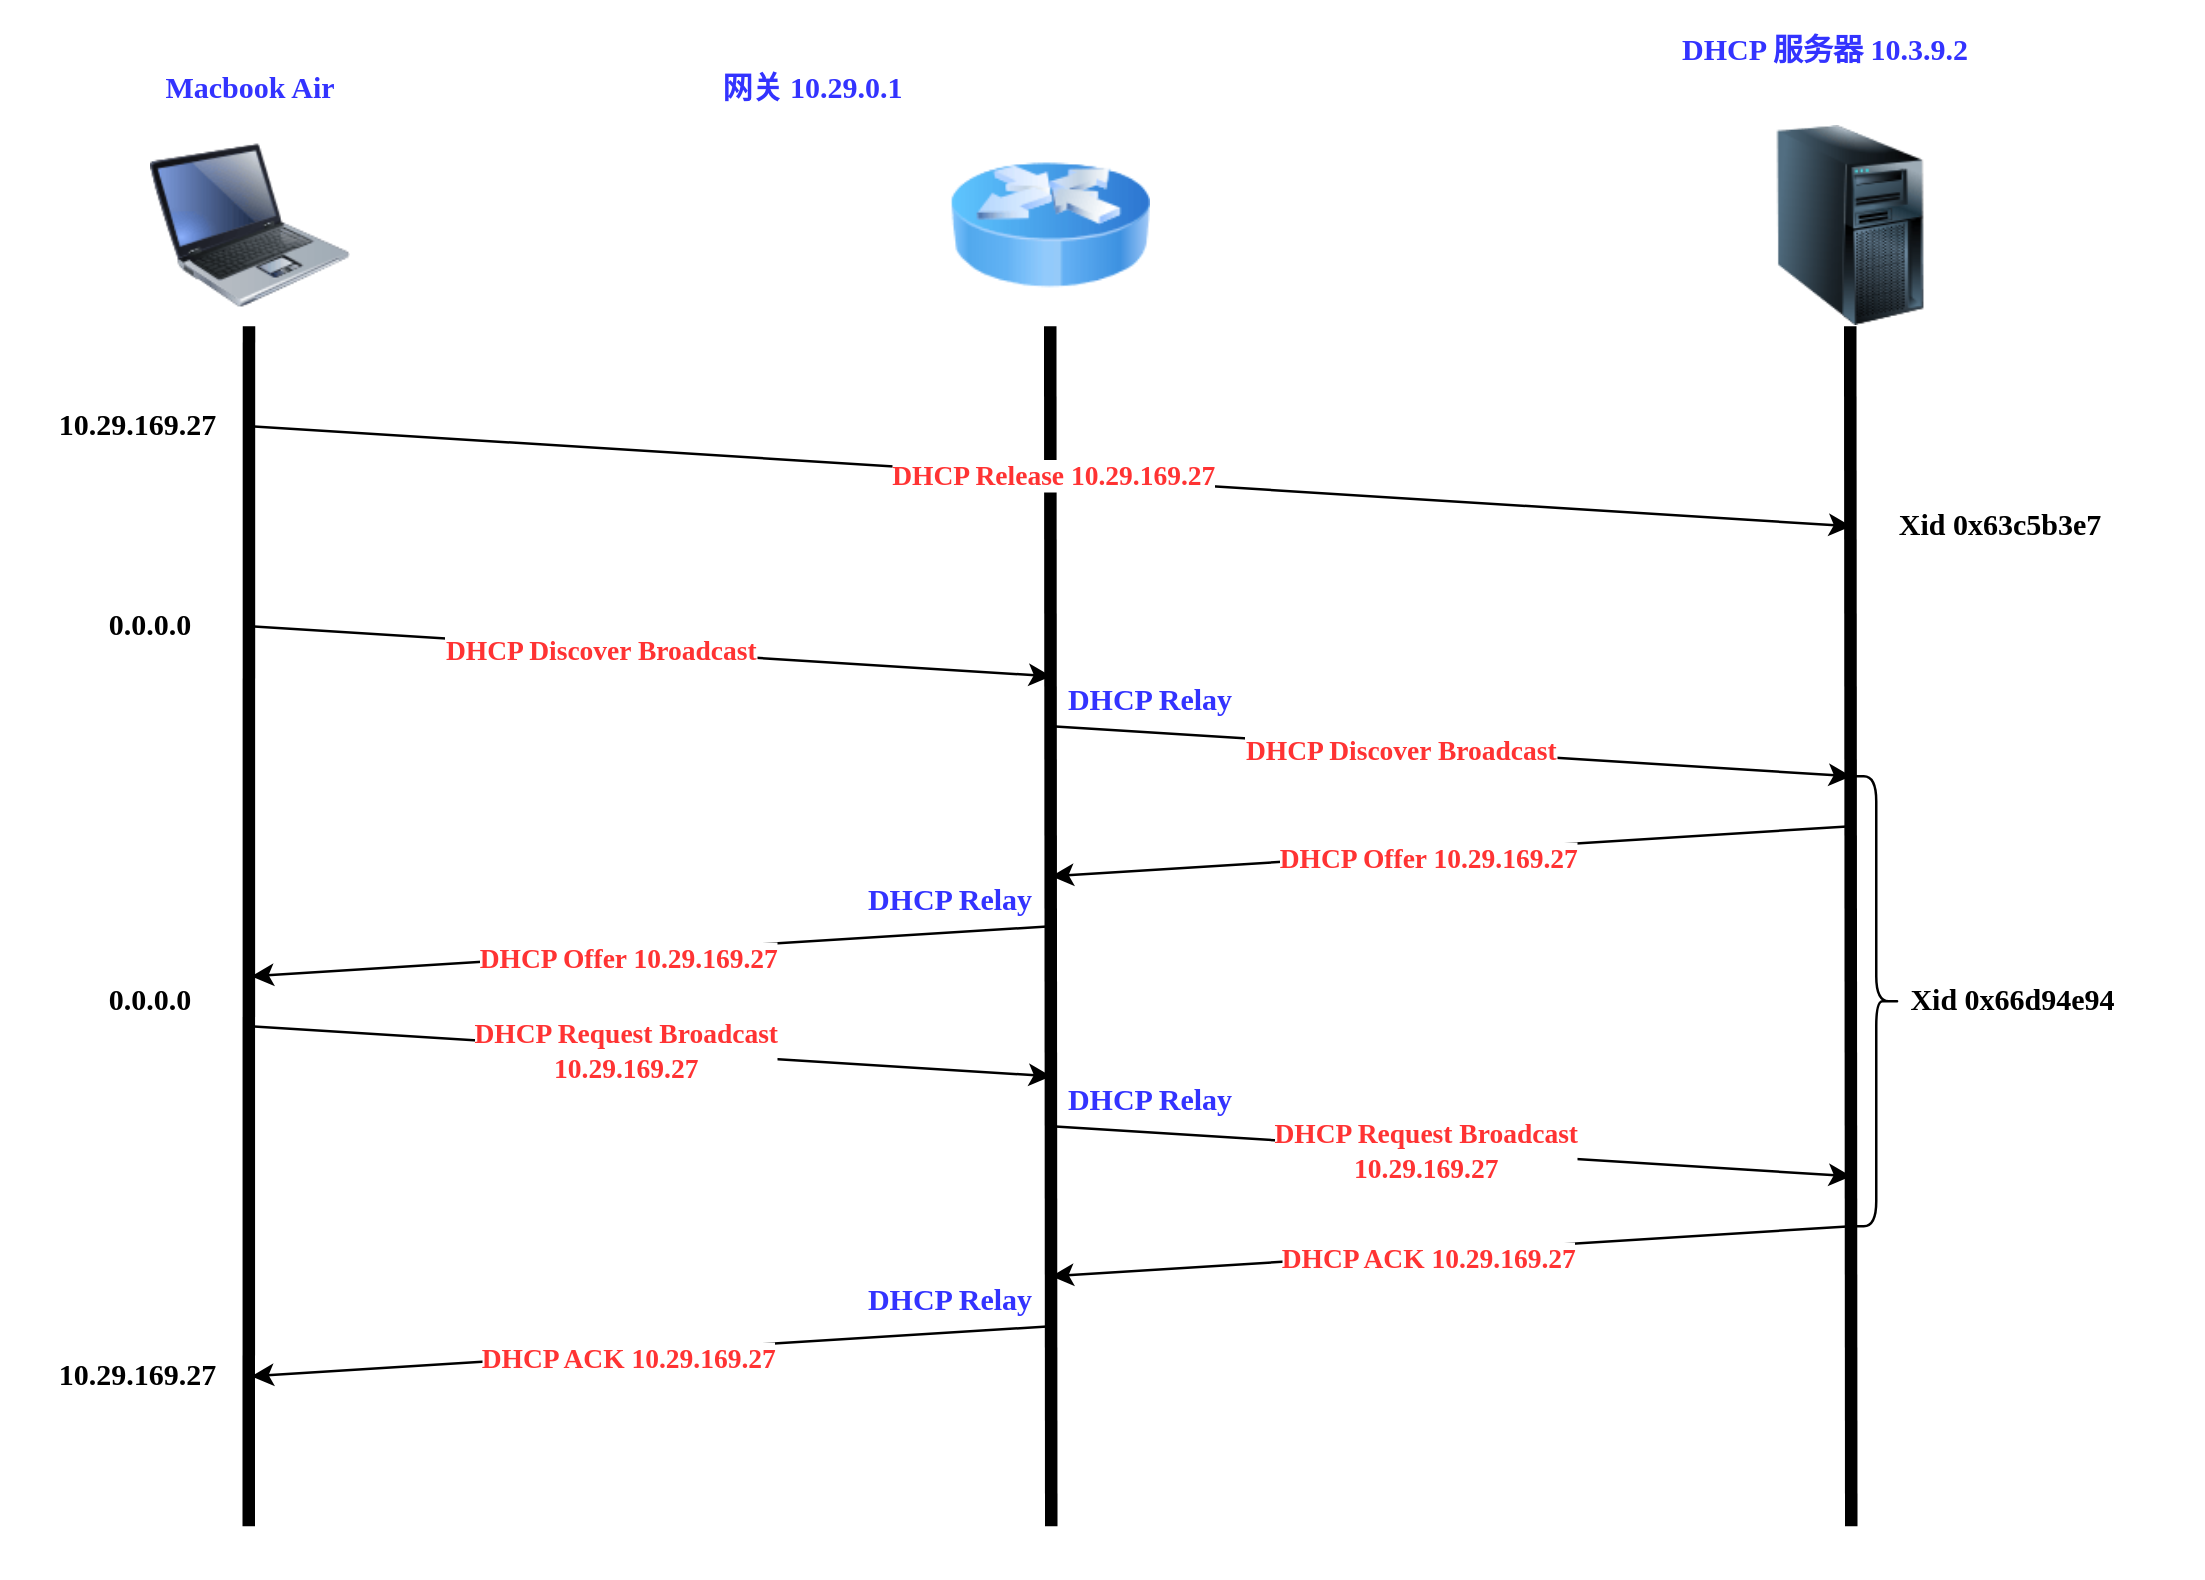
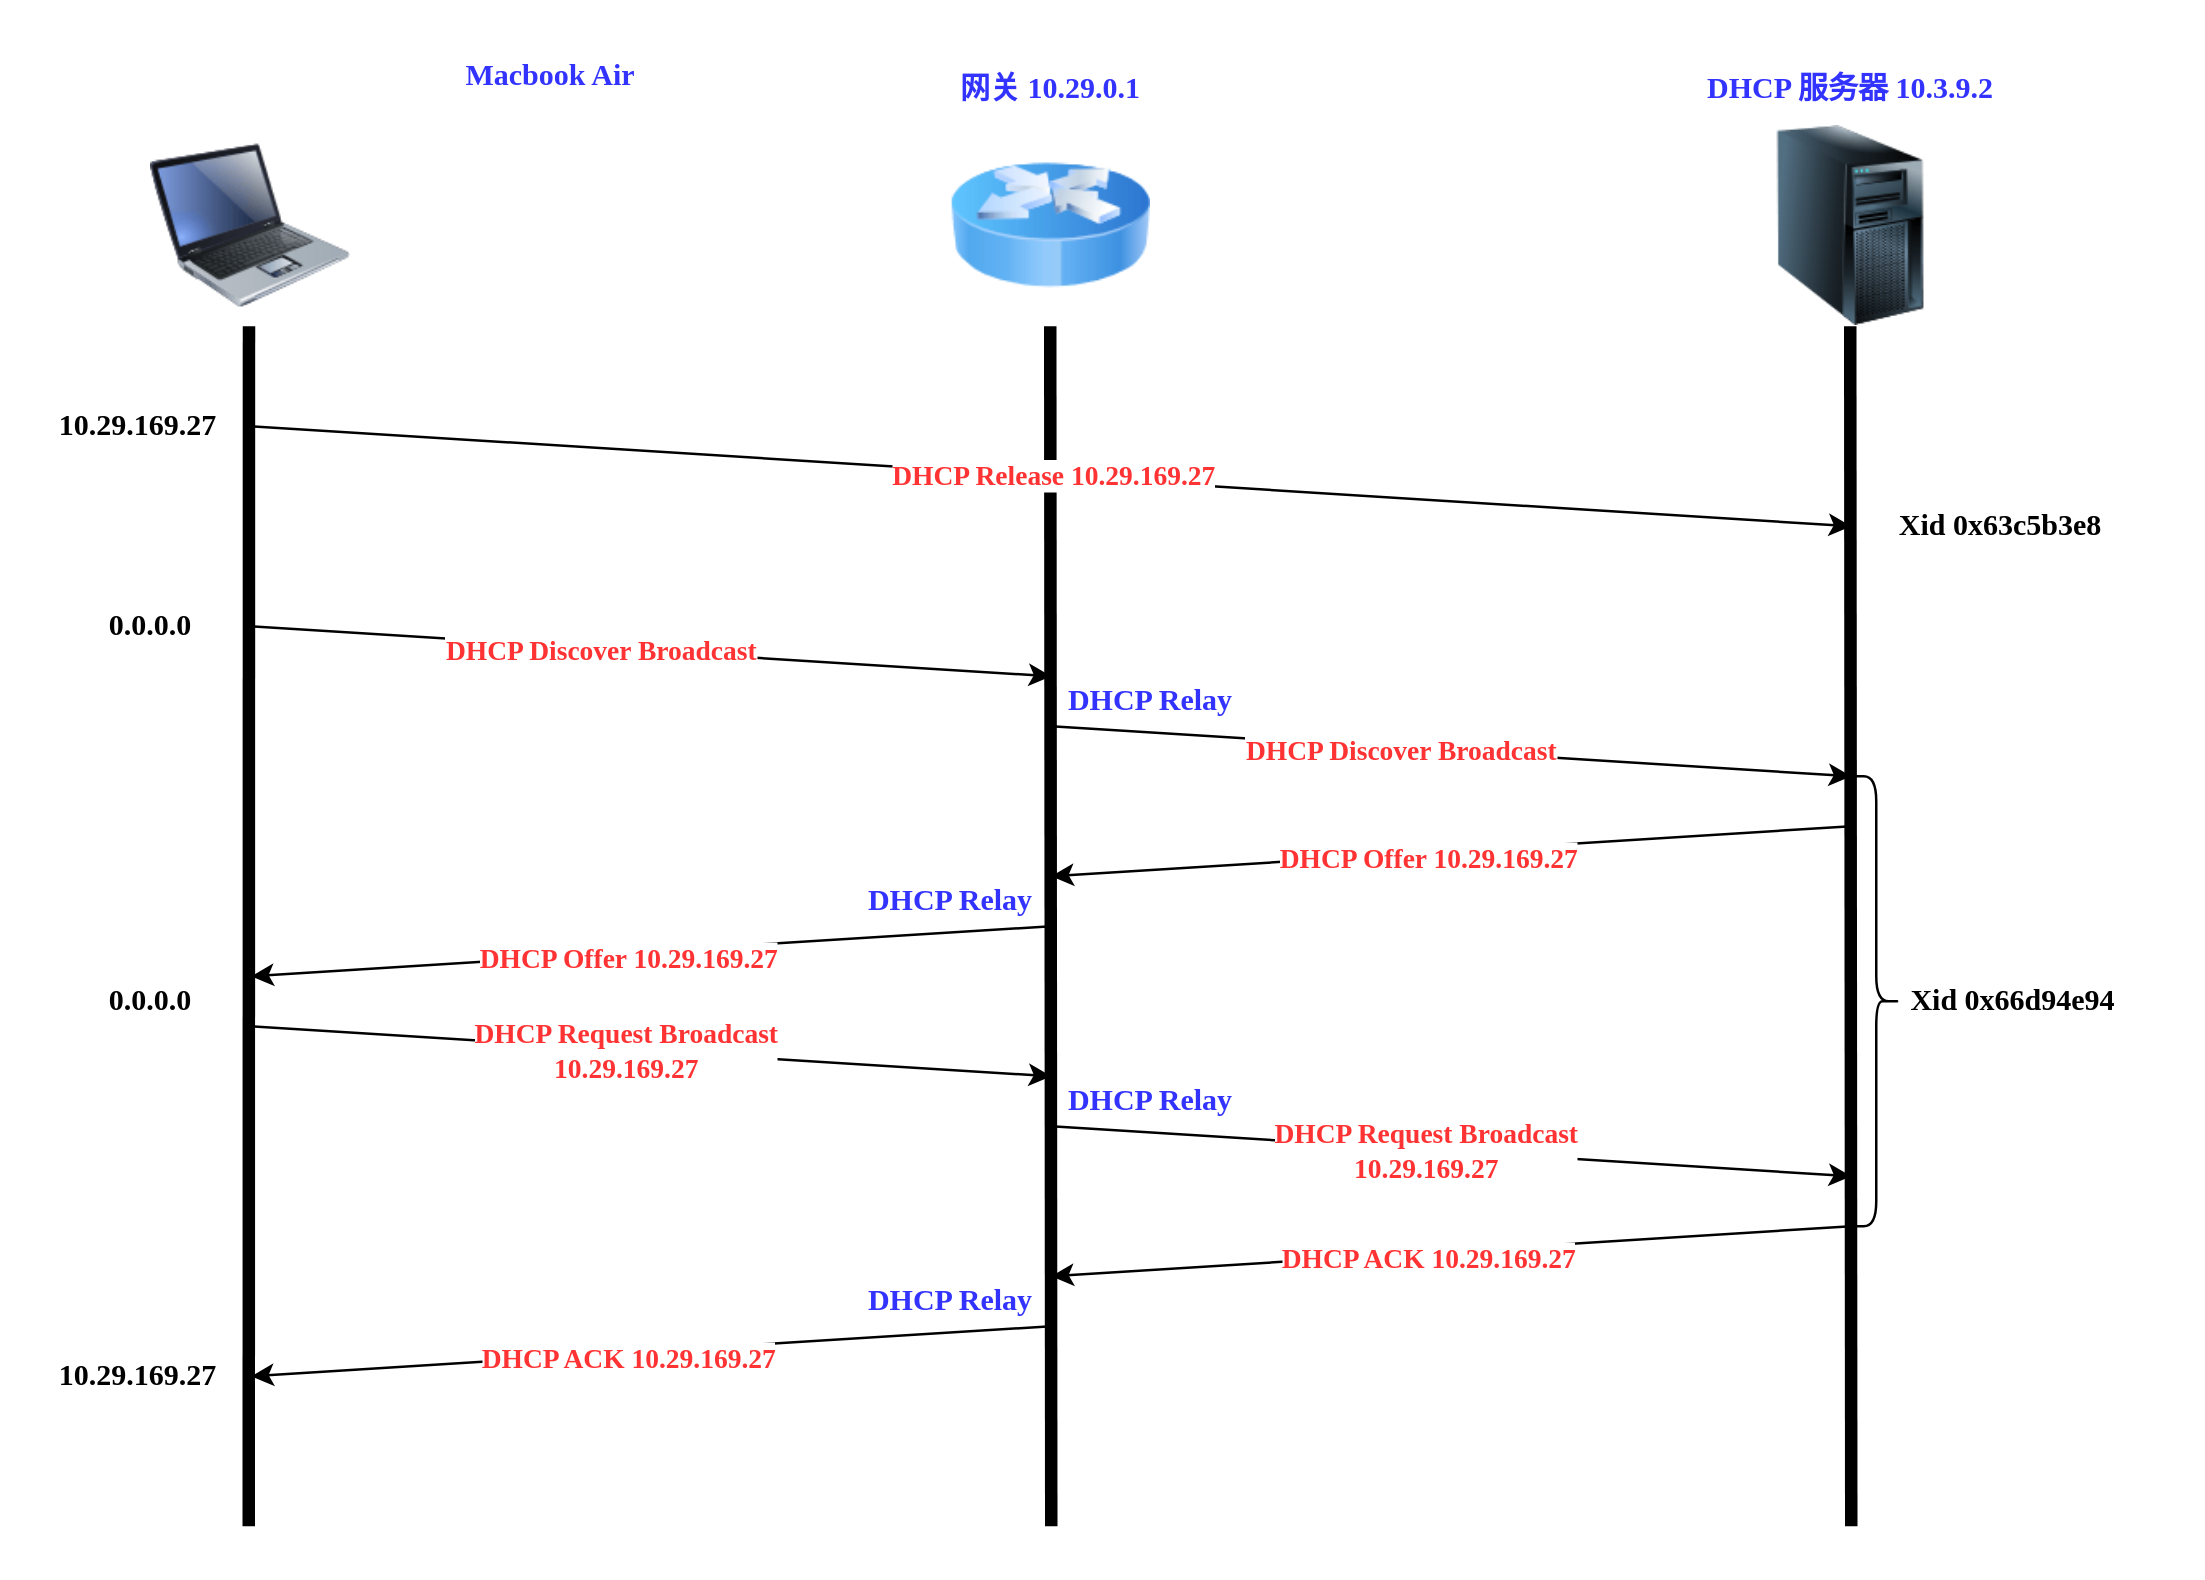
- <mxCell id="10" value="DHCP 服务器 10.3.9.2" style="text;html=1;align=center;verticalAlign=middle;whiteSpace=wrap;rounded=0;fontFamily=Lucida Console;fontStyle=1;fontColor=#3333FF;" parent="1" vertex="1"><mxGeometry x="660" y="5" width="140" height="30" as="geometry" /></mxCell>
+ <mxCell id="10" value="DHCP 服务器 10.3.9.2" style="text;html=1;align=center;verticalAlign=middle;whiteSpace=wrap;rounded=0;fontFamily=Lucida Console;fontStyle=1;fontColor=#3333FF;" parent="1" vertex="1"><mxGeometry x="670" y="20" width="140" height="30" as="geometry" /></mxCell>
- <mxCell id="8" value="Macbook Air" style="text;html=1;align=center;verticalAlign=middle;whiteSpace=wrap;rounded=0;fontFamily=Lucida Console;fontStyle=1;labelBackgroundColor=none;fontColor=#3333FF;" parent="1" vertex="1"><mxGeometry x="60" y="20" width="80" height="30" as="geometry" /></mxCell>
+ <mxCell id="8" value="Macbook Air" style="text;html=1;align=center;verticalAlign=middle;whiteSpace=wrap;rounded=0;fontFamily=Lucida Console;fontStyle=1;labelBackgroundColor=none;fontColor=#3333FF;" parent="1" vertex="1"><mxGeometry x="180" y="15" width="80" height="30" as="geometry" /></mxCell>
- <mxCell id="9" value="网关 10.29.0.1" style="text;html=1;align=center;verticalAlign=middle;whiteSpace=wrap;rounded=0;fontFamily=Lucida Console;fontStyle=1;fontColor=#3333FF;" parent="1" vertex="1"><mxGeometry x="285" y="20" width="80" height="30" as="geometry" /></mxCell>
+ <mxCell id="9" value="网关 10.29.0.1" style="text;html=1;align=center;verticalAlign=middle;whiteSpace=wrap;rounded=0;fontFamily=Lucida Console;fontStyle=1;fontColor=#3333FF;" parent="1" vertex="1"><mxGeometry x="380" y="20" width="80" height="30" as="geometry" /></mxCell>
- <mxCell id="14" value="Xid&amp;nbsp;0x63c5b3e7" style="text;html=1;align=center;verticalAlign=middle;whiteSpace=wrap;rounded=0;fontFamily=Lucida Console;fontStyle=1" parent="1" vertex="1"><mxGeometry x="740" y="190" width="120" height="40" as="geometry" /></mxCell>
+ <mxCell id="14" value="Xid&amp;nbsp;0x63c5b3e8" style="text;html=1;align=center;verticalAlign=middle;whiteSpace=wrap;rounded=0;fontFamily=Lucida Console;fontStyle=1" parent="1" vertex="1"><mxGeometry x="740" y="190" width="120" height="40" as="geometry" /></mxCell>
